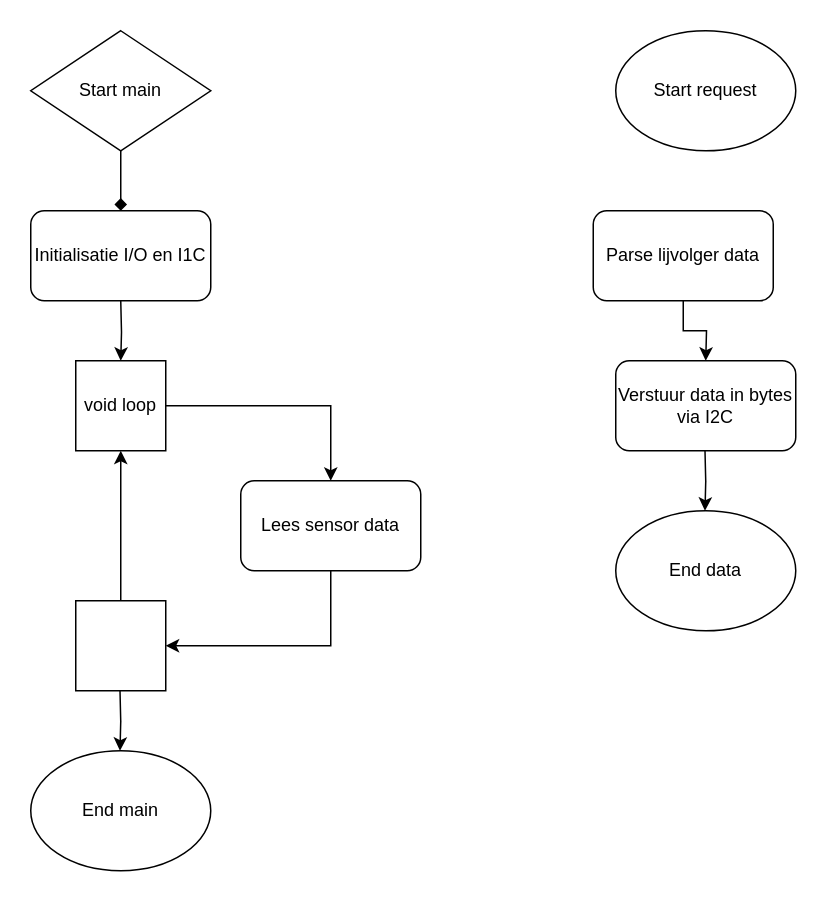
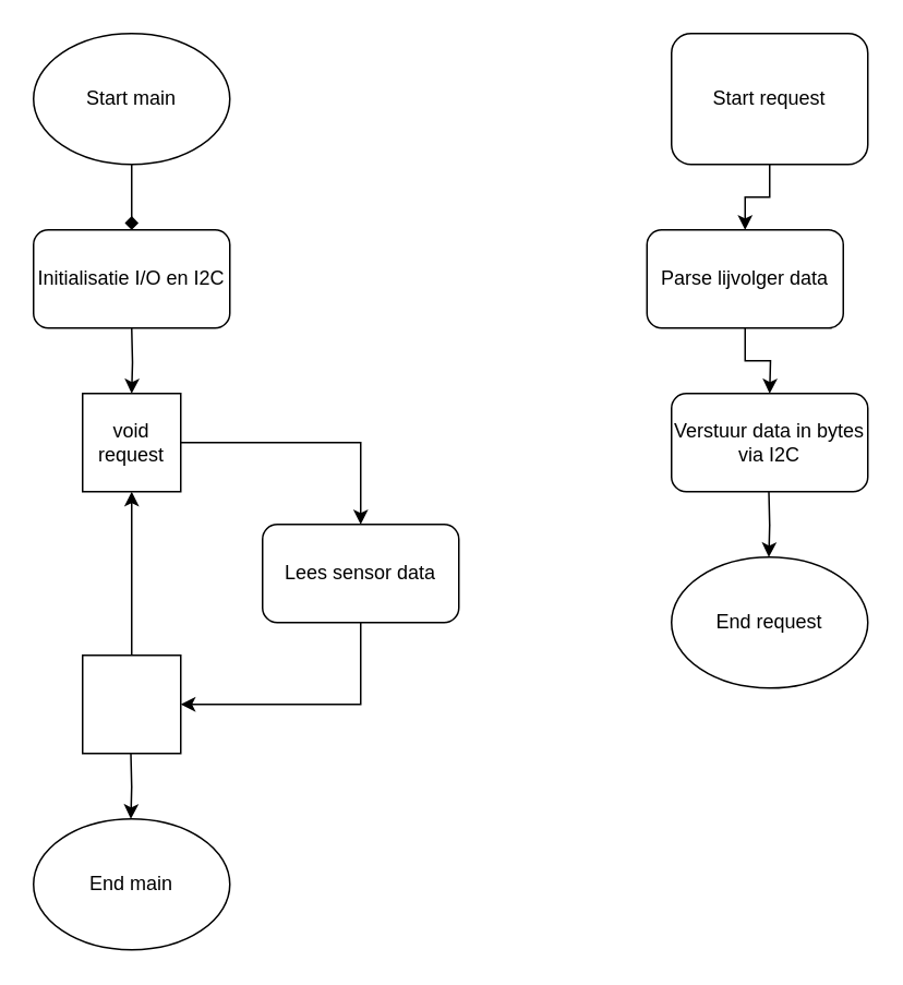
- <mxCell id="3" value="Start main" style="rhombus;whiteSpace=wrap;html=1;" parent="1" vertex="1"><mxGeometry x="20" y="20" width="120" height="80" as="geometry" /></mxCell>
+ <mxCell id="3" value="Start main" style="ellipse;whiteSpace=wrap;html=1;" parent="1" vertex="1"><mxGeometry x="20" y="20" width="120" height="80" as="geometry" /></mxCell>
- <mxCell id="10" value="Start request" style="ellipse;whiteSpace=wrap;html=1;" parent="1" vertex="1"><mxGeometry x="410" y="20" width="120" height="80" as="geometry" /></mxCell>
+ <mxCell id="10" value="Start request" style="whiteSpace=wrap;html=1;rounded=1;" parent="1" vertex="1"><mxGeometry x="410" y="20" width="120" height="80" as="geometry" /></mxCell>
+ <mxCell id="9" value="" style="edgeStyle=orthogonalEdgeStyle;rounded=0;orthogonalLoop=1;jettySize=auto;html=1;" parent="1" source="10" target="15" edge="1"><mxGeometry relative="1" as="geometry" /></mxCell>
- <mxCell id="4" value="Initialisatie I/O en I1C" style="rounded=1;whiteSpace=wrap;html=1;" parent="1" vertex="1"><mxGeometry x="20" y="140" width="120" height="60" as="geometry" /></mxCell>
+ <mxCell id="4" value="Initialisatie I/O en I2C" style="rounded=1;whiteSpace=wrap;html=1;" parent="1" vertex="1"><mxGeometry x="20" y="140" width="120" height="60" as="geometry" /></mxCell>
- <mxCell id="13" value="void loop" style="whiteSpace=wrap;html=1;aspect=fixed;" parent="1" vertex="1"><mxGeometry x="50" y="240" width="60" height="60" as="geometry" /></mxCell>
+ <mxCell id="13" value="void request" style="whiteSpace=wrap;html=1;aspect=fixed;" parent="1" vertex="1"><mxGeometry x="50" y="240" width="60" height="60" as="geometry" /></mxCell>
- <mxCell id="16" value="End data" style="ellipse;whiteSpace=wrap;html=1;" parent="1" vertex="1"><mxGeometry x="410" y="340" width="120" height="80" as="geometry" /></mxCell>
+ <mxCell id="16" value="End request" style="ellipse;whiteSpace=wrap;html=1;" parent="1" vertex="1"><mxGeometry x="410" y="340" width="120" height="80" as="geometry" /></mxCell>
